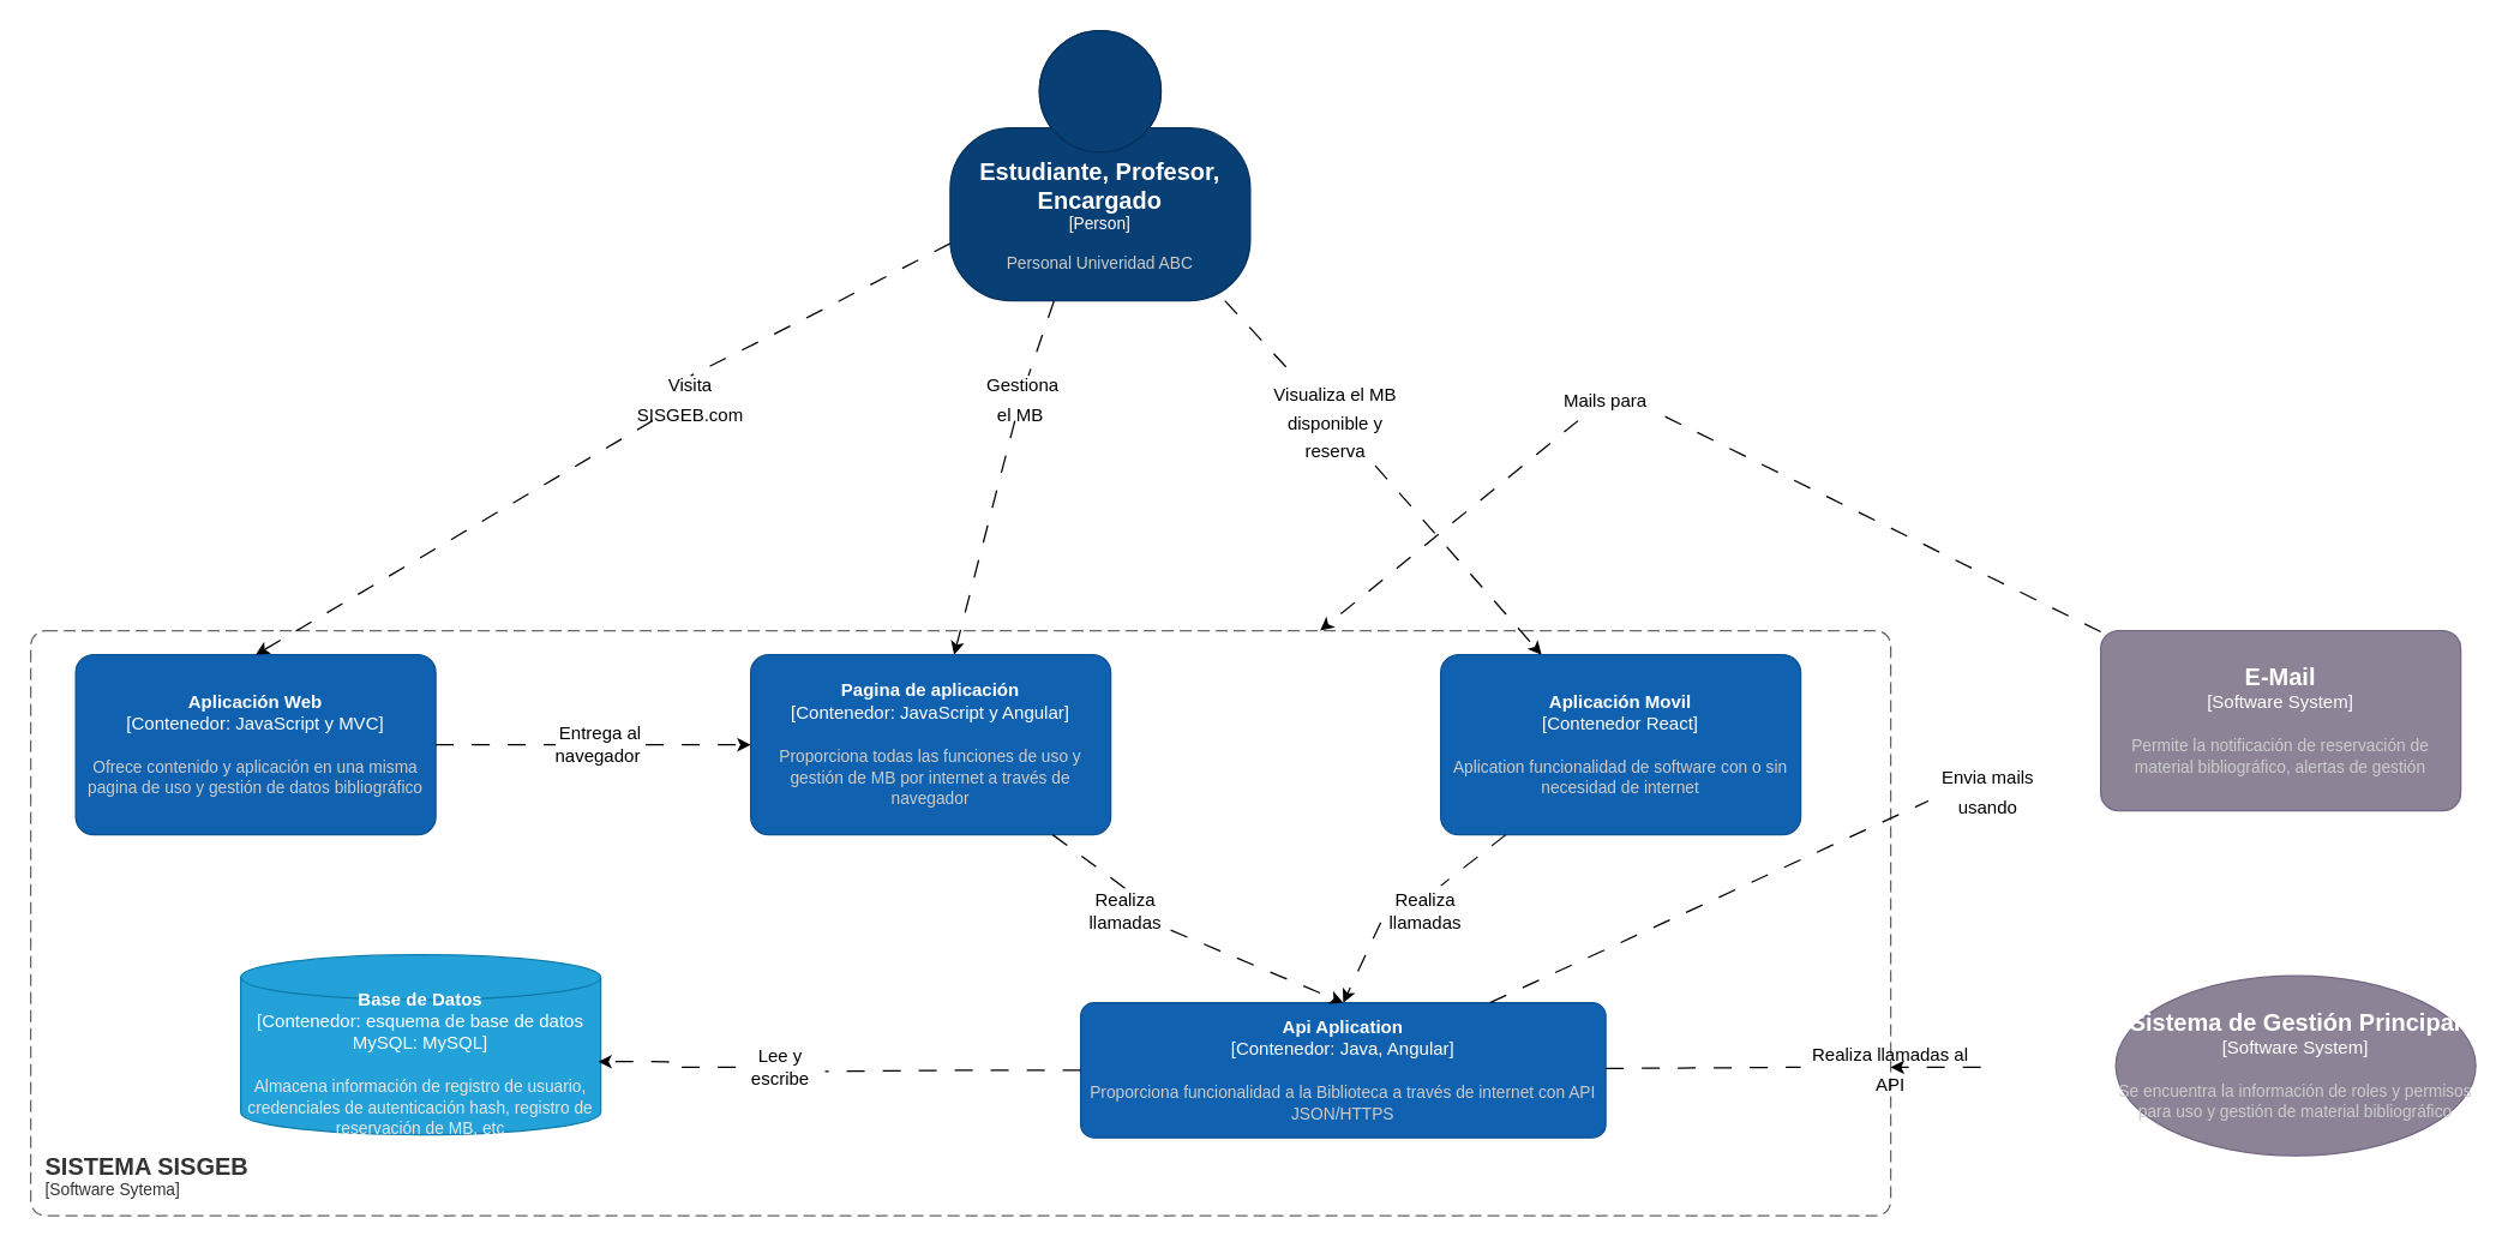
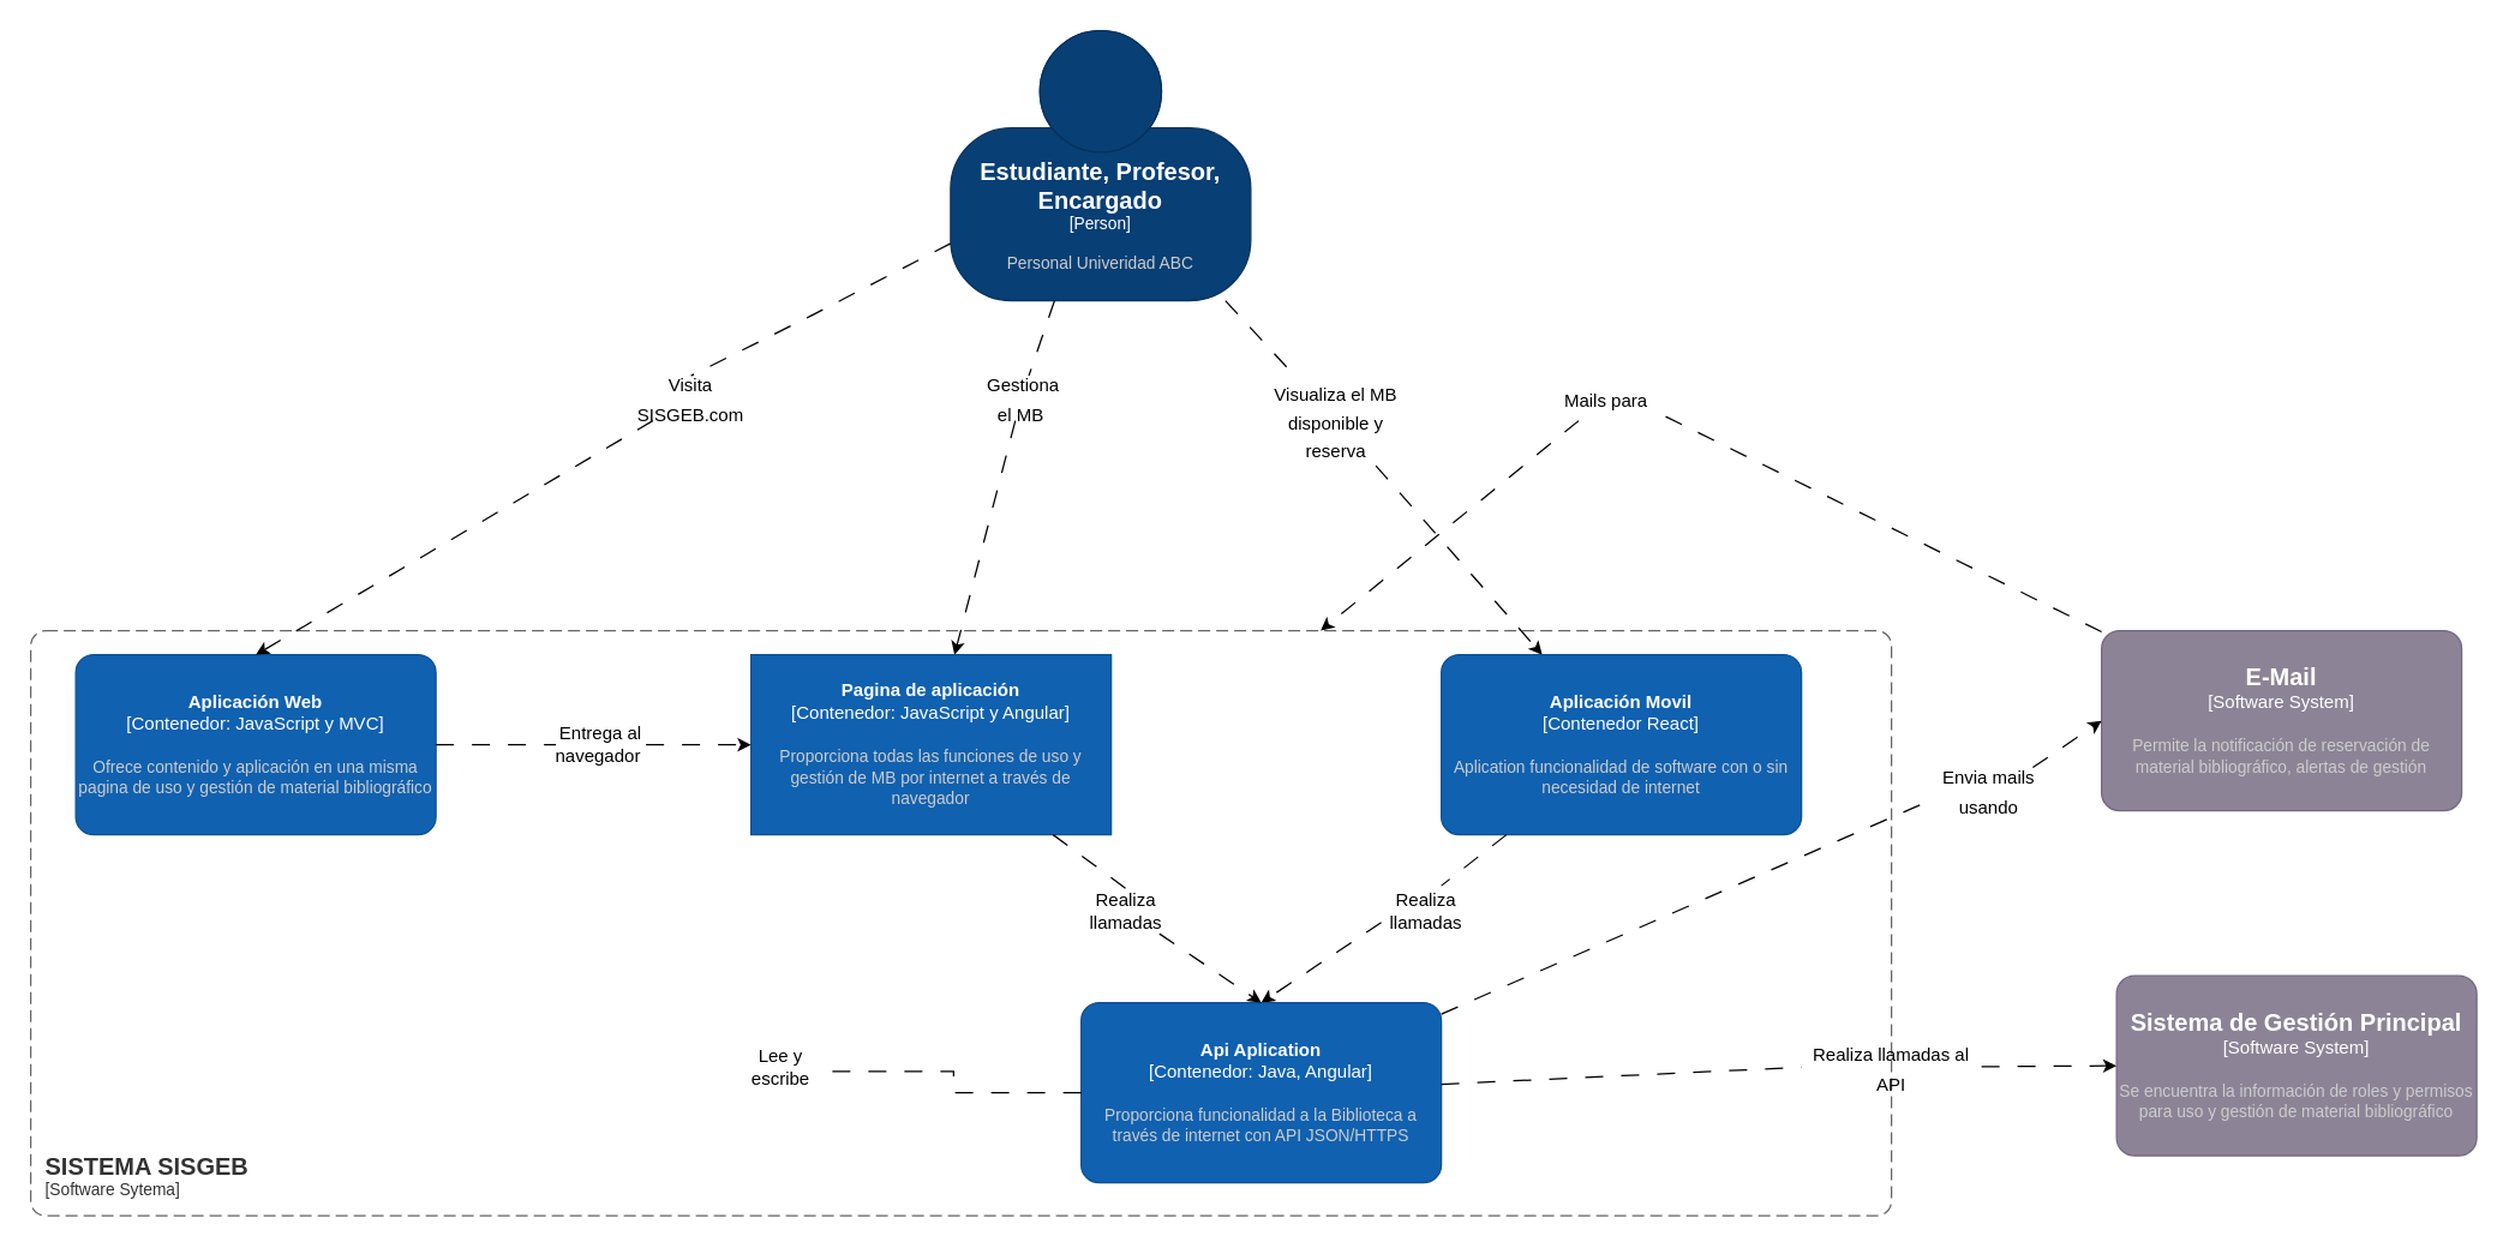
+ <mxCell id="28" style="rounded=0;orthogonalLoop=1;jettySize=auto;html=1;entryX=0;entryY=0.5;entryDx=0;entryDy=0;entryPerimeter=0;dashed=1;dashPattern=12 12;exitX=0.865;exitY=0.006;exitDx=0;exitDy=0;exitPerimeter=0;" edge="1" parent="1" source="39" target="5"><mxGeometry relative="1" as="geometry" /></mxCell>
- <mxCell id="9" value="&lt;font style=&quot;font-size: 12px&quot;&gt;&lt;b&gt;Aplicación Web&lt;/b&gt;&lt;/font&gt;&lt;div&gt;[Contenedor: JavaScript y MVC]&lt;/div&gt;&lt;br&gt;&lt;div&gt;&lt;font style=&quot;font-size: 11px&quot;&gt;&lt;font color=&quot;#cccccc&quot;&gt;Ofrece contenido y aplicación en una misma pagina de uso y gestión de datos bibliográfico &lt;/font&gt;&lt;/div&gt;" style="rounded=1;whiteSpace=wrap;html=1;labelBackgroundColor=none;fillColor=#1061B0;fontColor=#ffffff;align=center;arcSize=10;strokeColor=#0D5091;metaEdit=1;resizable=0;points=[[0.25,0,0],[0.5,0,0],[0.75,0,0],[1,0.25,0],[1,0.5,0],[1,0.75,0],[0.75,1,0],[0.5,1,0],[0.25,1,0],[0,0.75,0],[0,0.5,0],[0,0.25,0]];" vertex="1" parent="7"><mxGeometry x="30" y="16" width="240" height="120" as="geometry" /></mxCell>
+ <mxCell id="9" value="&lt;font style=&quot;font-size: 12px&quot;&gt;&lt;b&gt;Aplicación Web&lt;/b&gt;&lt;/font&gt;&lt;div&gt;[Contenedor: JavaScript y MVC]&lt;/div&gt;&lt;br&gt;&lt;div&gt;&lt;font style=&quot;font-size: 11px&quot;&gt;&lt;font color=&quot;#cccccc&quot;&gt;Ofrece contenido y aplicación en una misma pagina de uso y gestión de material bibliográfico &lt;/font&gt;&lt;/div&gt;" style="rounded=1;whiteSpace=wrap;html=1;labelBackgroundColor=none;fillColor=#1061B0;fontColor=#ffffff;align=center;arcSize=10;strokeColor=#0D5091;metaEdit=1;resizable=0;points=[[0.25,0,0],[0.5,0,0],[0.75,0,0],[1,0.25,0],[1,0.5,0],[1,0.75,0],[0.75,1,0],[0.5,1,0],[0.25,1,0],[0,0.75,0],[0,0.5,0],[0,0.25,0]];" vertex="1" parent="7"><mxGeometry x="30" y="16" width="240" height="120" as="geometry" /></mxCell>
- <mxCell id="10" value="&lt;font style=&quot;font-size: 12px&quot;&gt;&lt;b&gt;Pagina de aplicación&lt;/b&gt;&lt;/font&gt;&lt;div&gt;[Contenedor: JavaScript y Angular]&lt;/div&gt;&lt;br&gt;&lt;div&gt;&lt;font style=&quot;font-size: 11px&quot;&gt;&lt;font color=&quot;#cccccc&quot;&gt;Proporciona todas las funciones de uso y gestión de MB por internet a través de navegador&lt;/font&gt;&lt;/div&gt;" style="rounded=1;whiteSpace=wrap;html=1;labelBackgroundColor=none;fillColor=#1061B0;fontColor=#ffffff;align=center;arcSize=10;strokeColor=#0D5091;metaEdit=1;resizable=0;points=[[0.25,0,0],[0.5,0,0],[0.75,0,0],[1,0.25,0],[1,0.5,0],[1,0.75,0],[0.75,1,0],[0.5,1,0],[0.25,1,0],[0,0.75,0],[0,0.5,0],[0,0.25,0]];" vertex="1" parent="7"><mxGeometry x="480" y="16" width="240" height="120" as="geometry" /></mxCell>
+ <mxCell id="10" value="&lt;font style=&quot;font-size: 12px&quot;&gt;&lt;b&gt;Pagina de aplicación&lt;/b&gt;&lt;/font&gt;&lt;div&gt;[Contenedor: JavaScript y Angular]&lt;/div&gt;&lt;br&gt;&lt;div&gt;&lt;font style=&quot;font-size: 11px&quot;&gt;&lt;font color=&quot;#cccccc&quot;&gt;Proporciona todas las funciones de uso y gestión de MB por internet a través de navegador&lt;/font&gt;&lt;/div&gt;" style="whiteSpace=wrap;html=1;labelBackgroundColor=none;fillColor=#1061B0;fontColor=#ffffff;align=center;arcSize=10;strokeColor=#0D5091;metaEdit=1;resizable=0;points=[[0.25,0,0],[0.5,0,0],[0.75,0,0],[1,0.25,0],[1,0.5,0],[1,0.75,0],[0.75,1,0],[0.5,1,0],[0.25,1,0],[0,0.75,0],[0,0.5,0],[0,0.25,0]];rounded=0;" vertex="1" parent="7"><mxGeometry x="480" y="16" width="240" height="120" as="geometry" /></mxCell>
- <mxCell id="14" value="&lt;font style=&quot;font-size: 12px&quot;&gt;&lt;b&gt;Base de Datos&lt;/b&gt;&lt;/font&gt;&lt;div&gt;[Contenedor: esquema de base de datos MySQL:&amp;nbsp;MySQL]&lt;/div&gt;&lt;br&gt;&lt;div&gt;&lt;font style=&quot;font-size: 11px&quot;&gt;&lt;font color=&quot;#E6E6E6&quot;&gt;Almacena información de registro de usuario, credenciales de autenticación hash, registro de reservación de MB, etc&lt;/font&gt;&lt;/div&gt;" style="shape=cylinder3;size=15;whiteSpace=wrap;html=1;boundedLbl=1;rounded=0;labelBackgroundColor=none;fillColor=#23A2D9;fontSize=12;fontColor=#ffffff;align=center;strokeColor=#0E7DAD;metaEdit=1;points=[[0.5,0,0],[1,0.25,0],[1,0.5,0],[1,0.75,0],[0.5,1,0],[0,0.75,0],[0,0.5,0],[0,0.25,0]];resizable=0;" vertex="1" parent="7"><mxGeometry x="140" y="216" width="240" height="120" as="geometry" /></mxCell>
- <mxCell id="16" style="edgeStyle=orthogonalEdgeStyle;rounded=0;orthogonalLoop=1;jettySize=auto;html=1;entryX=0.993;entryY=0.594;entryDx=0;entryDy=0;entryPerimeter=0;dashed=1;dashPattern=12 12;" edge="1" parent="7" source="23" target="14"><mxGeometry relative="1" as="geometry" /></mxCell>
- <mxCell id="6" value="&lt;font style=&quot;font-size: 16px&quot;&gt;&lt;b&gt;Sistema de Gestión Principal&lt;/b&gt;&lt;/font&gt;&lt;div&gt;[Software System]&lt;/div&gt;&lt;br&gt;&lt;div&gt;&lt;font style=&quot;font-size: 11px&quot;&gt;&lt;font color=&quot;#cccccc&quot;&gt;Se encuentra la información de roles y permisos para uso y gestión de material bibliográfico&lt;/font&gt;&lt;/div&gt;" style="ellipse;whiteSpace=wrap;html=1;labelBackgroundColor=none;fillColor=#8C8496;fontColor=#ffffff;align=center;arcSize=10;strokeColor=#736782;metaEdit=1;resizable=0;points=[[0.25,0,0],[0.5,0,0],[0.75,0,0],[1,0.25,0],[1,0.5,0],[1,0.75,0],[0.75,1,0],[0.5,1,0],[0.25,1,0],[0,0.75,0],[0,0.5,0],[0,0.25,0]];" vertex="1" parent="1"><mxGeometry x="1410" y="650" width="240" height="120" as="geometry" /></mxCell>
+ <mxCell id="6" value="&lt;font style=&quot;font-size: 16px&quot;&gt;&lt;b&gt;Sistema de Gestión Principal&lt;/b&gt;&lt;/font&gt;&lt;div&gt;[Software System]&lt;/div&gt;&lt;br&gt;&lt;div&gt;&lt;font style=&quot;font-size: 11px&quot;&gt;&lt;font color=&quot;#cccccc&quot;&gt;Se encuentra la información de roles y permisos para uso y gestión de material bibliográfico&lt;/font&gt;&lt;/div&gt;" style="rounded=1;whiteSpace=wrap;html=1;labelBackgroundColor=none;fillColor=#8C8496;fontColor=#ffffff;align=center;arcSize=10;strokeColor=#736782;metaEdit=1;resizable=0;points=[[0.25,0,0],[0.5,0,0],[0.75,0,0],[1,0.25,0],[1,0.5,0],[1,0.75,0],[0.75,1,0],[0.5,1,0],[0.25,1,0],[0,0.75,0],[0,0.5,0],[0,0.25,0]];" vertex="1" parent="1"><mxGeometry x="1410" y="650" width="240" height="120" as="geometry" /></mxCell>
- <mxCell id="29" style="rounded=0;orthogonalLoop=1;jettySize=auto;html=1;dashed=1;dashPattern=12 12;" edge="1" parent="1" source="41" target="8"><mxGeometry relative="1" as="geometry"><mxPoint x="1410" y="728" as="targetPoint" /></mxGeometry></mxCell>
+ <mxCell id="29" style="rounded=0;orthogonalLoop=1;jettySize=auto;html=1;dashed=1;dashPattern=12 12;entryX=0;entryY=0.5;entryDx=0;entryDy=0;entryPerimeter=0;" edge="1" parent="1" source="41" target="6"><mxGeometry relative="1" as="geometry"><mxPoint x="1410" y="728" as="targetPoint" /></mxGeometry></mxCell>
- <mxCell id="13" value="&lt;font style=&quot;font-size: 12px&quot;&gt;&lt;b&gt;Api Aplication&lt;/b&gt;&lt;/font&gt;&lt;div&gt;[Contenedor: Java, Angular]&lt;/div&gt;&lt;br&gt;&lt;div&gt;&lt;font style=&quot;font-size: 11px&quot;&gt;&lt;font color=&quot;#cccccc&quot;&gt;Proporciona funcionalidad a la Biblioteca a través de internet con API JSON/HTTPS&lt;/font&gt;&lt;/div&gt;" style="rounded=1;whiteSpace=wrap;html=1;labelBackgroundColor=none;fillColor=#1061B0;fontColor=#ffffff;align=center;arcSize=10;strokeColor=#0D5091;metaEdit=1;resizable=0;points=[[0.25,0,0],[0.5,0,0],[0.75,0,0],[1,0.25,0],[1,0.5,0],[1,0.75,0],[0.75,1,0],[0.5,1,0],[0.25,1,0],[0,0.75,0],[0,0.5,0],[0,0.25,0]];" vertex="1" parent="7"><mxGeometry x="700" y="248" width="350" height="90" as="geometry" /></mxCell>
+ <mxCell id="13" value="&lt;font style=&quot;font-size: 12px&quot;&gt;&lt;b&gt;Api Aplication&lt;/b&gt;&lt;/font&gt;&lt;div&gt;[Contenedor: Java, Angular]&lt;/div&gt;&lt;br&gt;&lt;div&gt;&lt;font style=&quot;font-size: 11px&quot;&gt;&lt;font color=&quot;#cccccc&quot;&gt;Proporciona funcionalidad a la Biblioteca a través de internet con API JSON/HTTPS&lt;/font&gt;&lt;/div&gt;" style="rounded=1;whiteSpace=wrap;html=1;labelBackgroundColor=none;fillColor=#1061B0;fontColor=#ffffff;align=center;arcSize=10;strokeColor=#0D5091;metaEdit=1;resizable=0;points=[[0.25,0,0],[0.5,0,0],[0.75,0,0],[1,0.25,0],[1,0.5,0],[1,0.75,0],[0.75,1,0],[0.5,1,0],[0.25,1,0],[0,0.75,0],[0,0.5,0],[0,0.25,0]];" vertex="1" parent="7"><mxGeometry x="700" y="248" width="240" height="120" as="geometry" /></mxCell>
